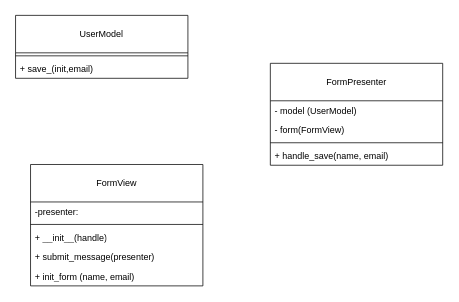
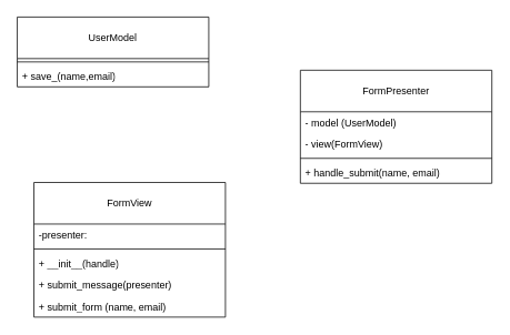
- <mxCell id="4" value="+ save_(init,email)" style="text;strokeColor=none;fillColor=none;align=left;verticalAlign=top;spacingLeft=4;spacingRight=4;overflow=hidden;rotatable=0;points=[[0,0.5],[1,0.5]];portConstraint=eastwest;whiteSpace=wrap;html=1;" vertex="1" parent="2"><mxGeometry y="58" width="230" height="26" as="geometry" /></mxCell>
+ <mxCell id="4" value="+ save_(name,email)" style="text;strokeColor=none;fillColor=none;align=left;verticalAlign=top;spacingLeft=4;spacingRight=4;overflow=hidden;rotatable=0;points=[[0,0.5],[1,0.5]];portConstraint=eastwest;whiteSpace=wrap;html=1;" vertex="1" parent="2"><mxGeometry y="58" width="230" height="26" as="geometry" /></mxCell>
- <mxCell id="13" value="- form(FormView)" style="text;strokeColor=none;fillColor=none;align=left;verticalAlign=top;spacingLeft=4;spacingRight=4;overflow=hidden;rotatable=0;points=[[0,0.5],[1,0.5]];portConstraint=eastwest;whiteSpace=wrap;html=1;fontStyle=0" vertex="1" parent="11"><mxGeometry y="76" width="230" height="26" as="geometry" /></mxCell>
+ <mxCell id="13" value="- view(FormView)" style="text;strokeColor=none;fillColor=none;align=left;verticalAlign=top;spacingLeft=4;spacingRight=4;overflow=hidden;rotatable=0;points=[[0,0.5],[1,0.5]];portConstraint=eastwest;whiteSpace=wrap;html=1;fontStyle=0" vertex="1" parent="11"><mxGeometry y="76" width="230" height="26" as="geometry" /></mxCell>
- <mxCell id="15" value="+ handle_save(name, email)" style="text;strokeColor=none;fillColor=none;align=left;verticalAlign=top;spacingLeft=4;spacingRight=4;overflow=hidden;rotatable=0;points=[[0,0.5],[1,0.5]];portConstraint=eastwest;whiteSpace=wrap;html=1;" vertex="1" parent="11"><mxGeometry y="110" width="230" height="26" as="geometry" /></mxCell>
+ <mxCell id="15" value="+ handle_submit(name, email)" style="text;strokeColor=none;fillColor=none;align=left;verticalAlign=top;spacingLeft=4;spacingRight=4;overflow=hidden;rotatable=0;points=[[0,0.5],[1,0.5]];portConstraint=eastwest;whiteSpace=wrap;html=1;" vertex="1" parent="11"><mxGeometry y="110" width="230" height="26" as="geometry" /></mxCell>
- <mxCell id="10" value="+ init_form (name, email)" style="text;strokeColor=none;fillColor=none;align=left;verticalAlign=top;spacingLeft=4;spacingRight=4;overflow=hidden;rotatable=0;points=[[0,0.5],[1,0.5]];portConstraint=eastwest;whiteSpace=wrap;html=1;" vertex="1" parent="5"><mxGeometry y="136" width="230" height="26" as="geometry" /></mxCell>
+ <mxCell id="10" value="+ submit_form (name, email)" style="text;strokeColor=none;fillColor=none;align=left;verticalAlign=top;spacingLeft=4;spacingRight=4;overflow=hidden;rotatable=0;points=[[0,0.5],[1,0.5]];portConstraint=eastwest;whiteSpace=wrap;html=1;" vertex="1" parent="5"><mxGeometry y="136" width="230" height="26" as="geometry" /></mxCell>
